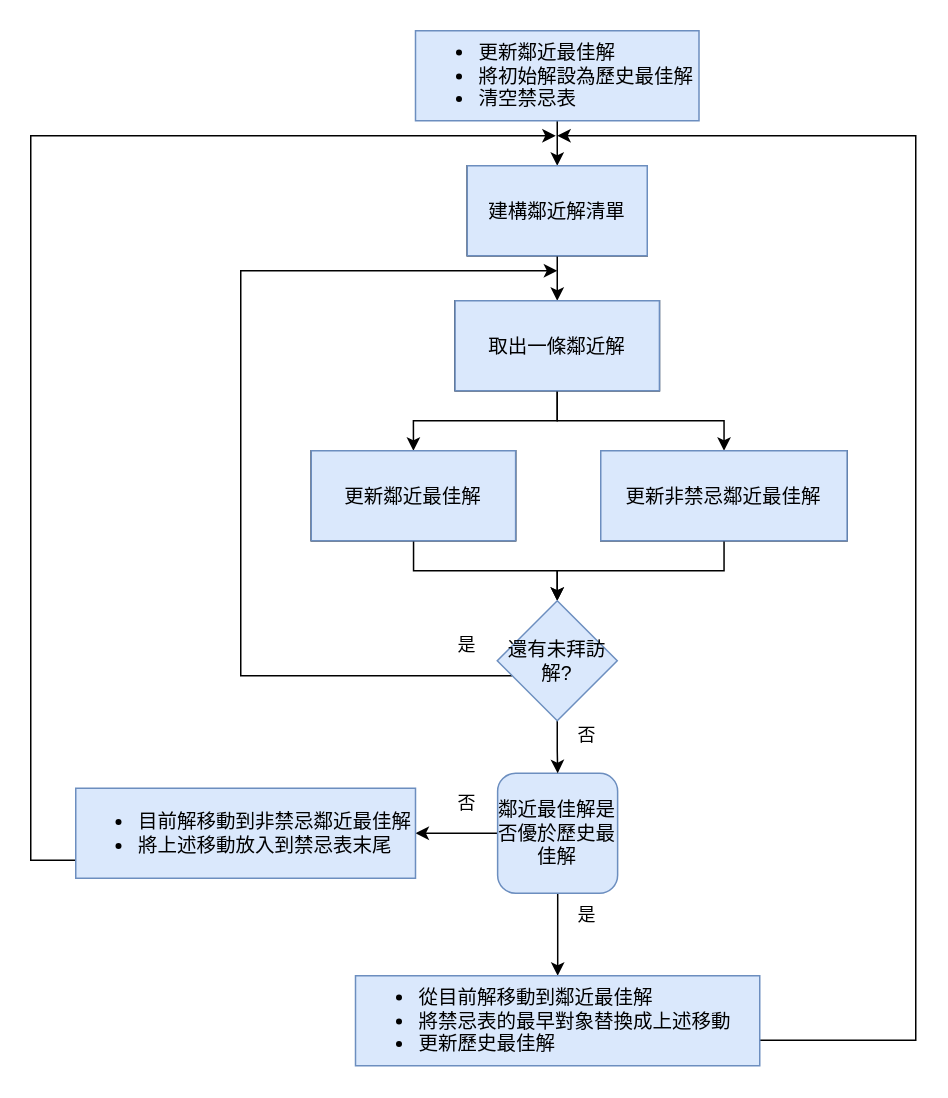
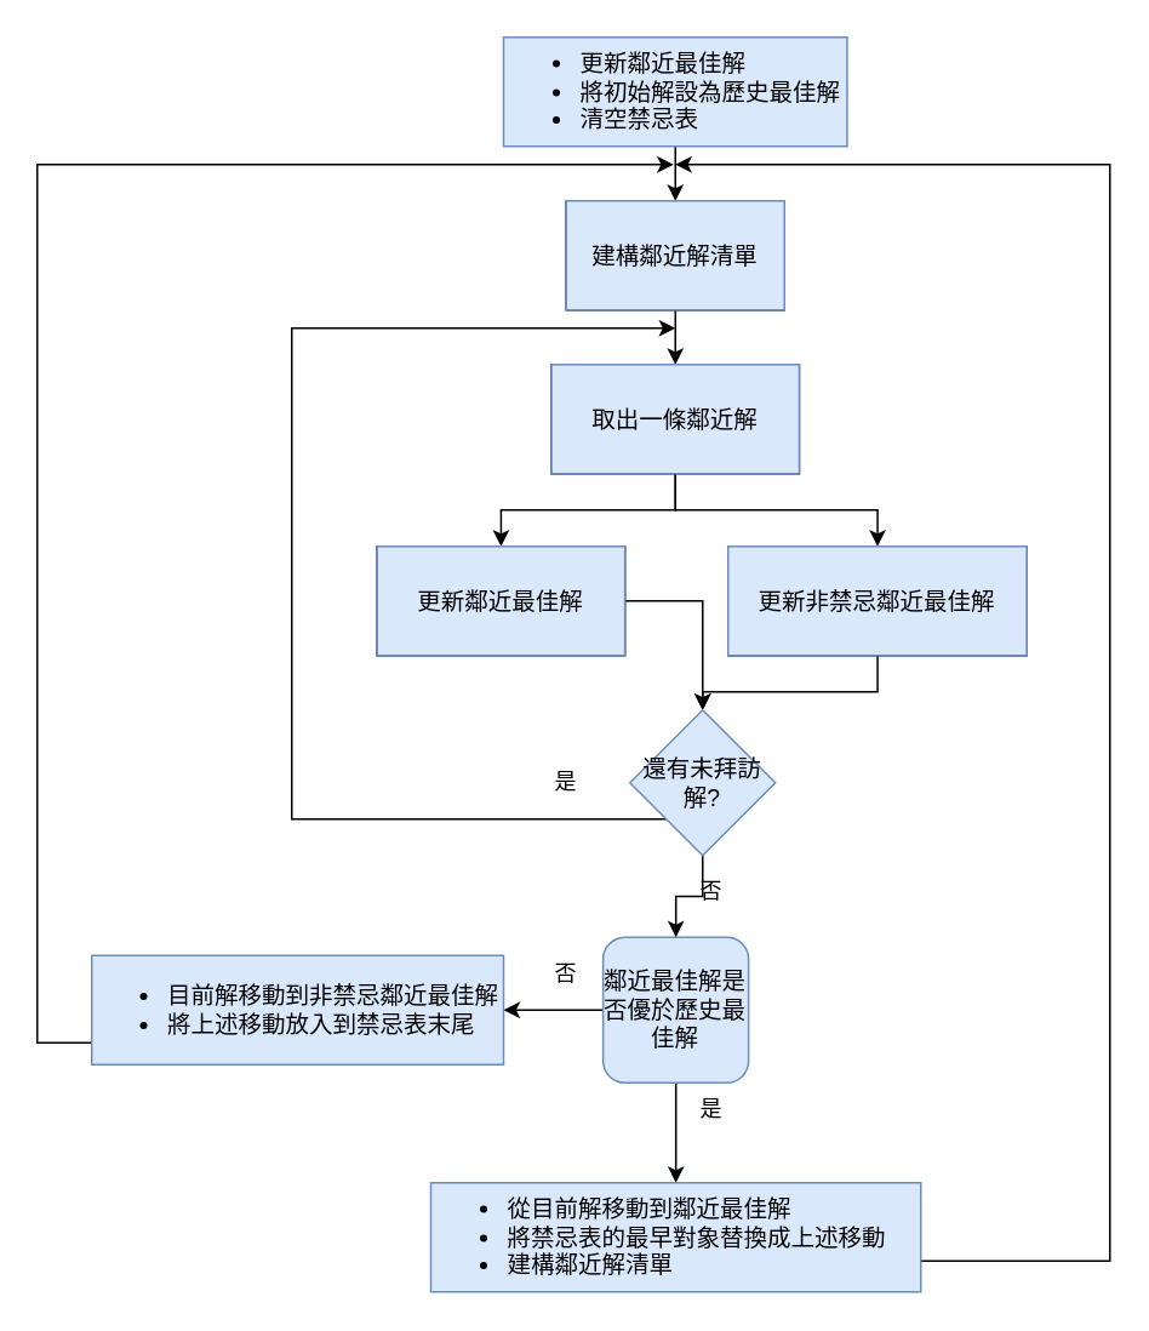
- <mxCell id="24" value="還有未拜訪解?" style="rhombus;whiteSpace=wrap;html=1;rounded=0;align=center;fillColor=#dae8fc;strokeColor=#6c8ebf;fontSize=13;" vertex="1" parent="1"><mxGeometry x="330.995" y="400" width="80" height="80" as="geometry" /></mxCell>
+ <mxCell id="24" value="還有未拜訪解?" style="rhombus;whiteSpace=wrap;html=1;rounded=0;align=center;fillColor=#dae8fc;strokeColor=#6c8ebf;fontSize=13;" vertex="1" parent="1"><mxGeometry x="345.995" y="390" width="80" height="80" as="geometry" /></mxCell>
- <mxCell id="10" value="&lt;ul style=&quot;font-size: 13px;&quot;&gt;&lt;li style=&quot;font-size: 13px;&quot;&gt;從目前解移動到鄰近最佳解&lt;/li&gt;&lt;li style=&quot;font-size: 13px;&quot;&gt;將禁忌表的最早對象替換成上述移動&lt;/li&gt;&lt;li style=&quot;font-size: 13px;&quot;&gt;更新歷史最佳解&lt;/li&gt;&lt;/ul&gt;" style="whiteSpace=wrap;html=1;rounded=0;align=left;fillColor=#dae8fc;strokeColor=#6c8ebf;fontSize=13;" vertex="1" parent="1"><mxGeometry x="236.5" y="650" width="269.5" height="60" as="geometry" /></mxCell>
+ <mxCell id="10" value="&lt;ul style=&quot;font-size: 13px;&quot;&gt;&lt;li style=&quot;font-size: 13px;&quot;&gt;從目前解移動到鄰近最佳解&lt;/li&gt;&lt;li style=&quot;font-size: 13px;&quot;&gt;將禁忌表的最早對象替換成上述移動&lt;/li&gt;&lt;li style=&quot;font-size: 13px;&quot;&gt;建構鄰近解清單&lt;/li&gt;&lt;/ul&gt;" style="whiteSpace=wrap;html=1;rounded=0;align=left;fillColor=#dae8fc;strokeColor=#6c8ebf;fontSize=13;" vertex="1" parent="1"><mxGeometry x="236.5" y="650" width="269.5" height="60" as="geometry" /></mxCell>
